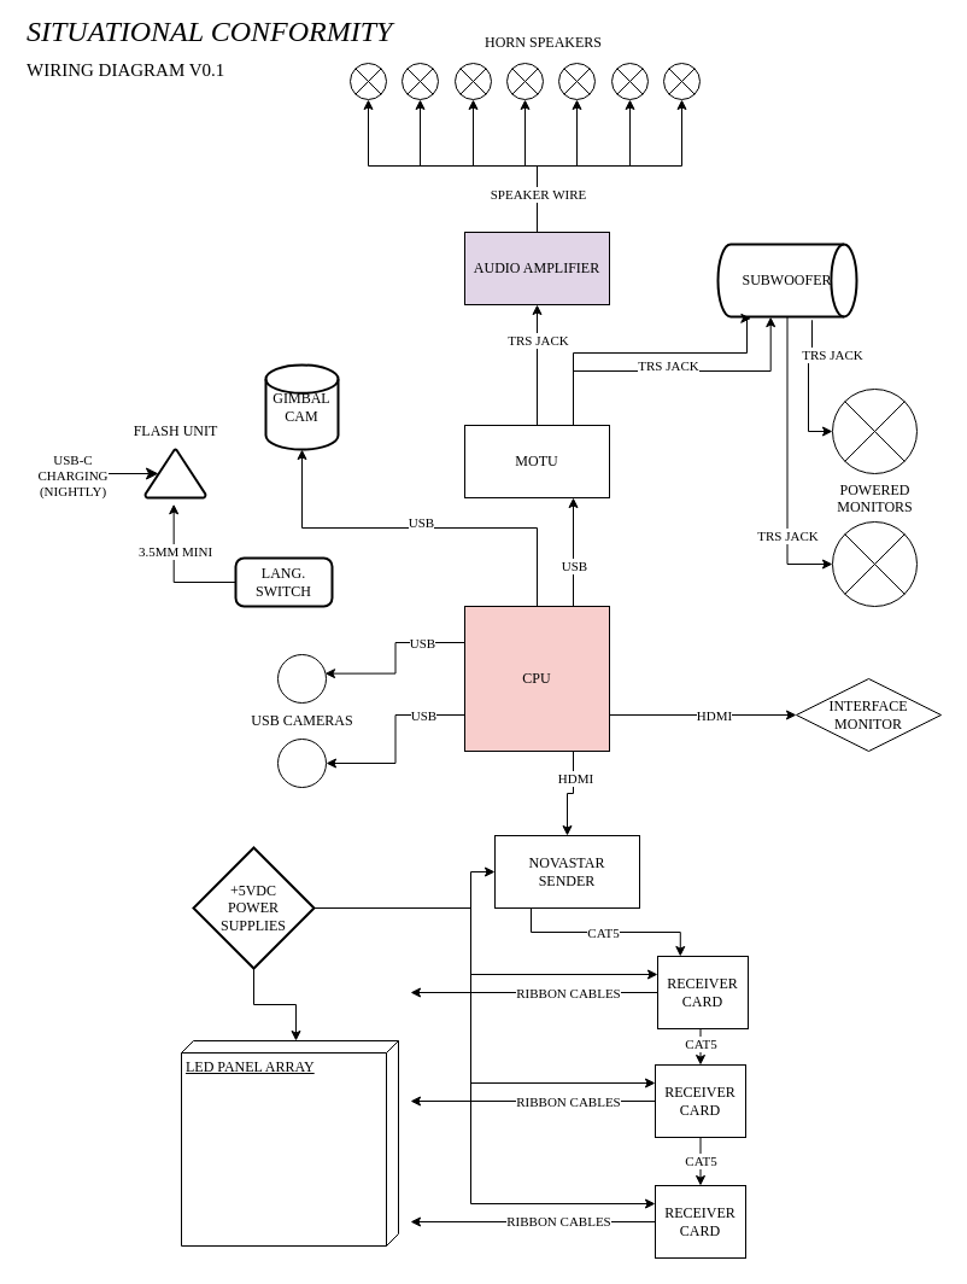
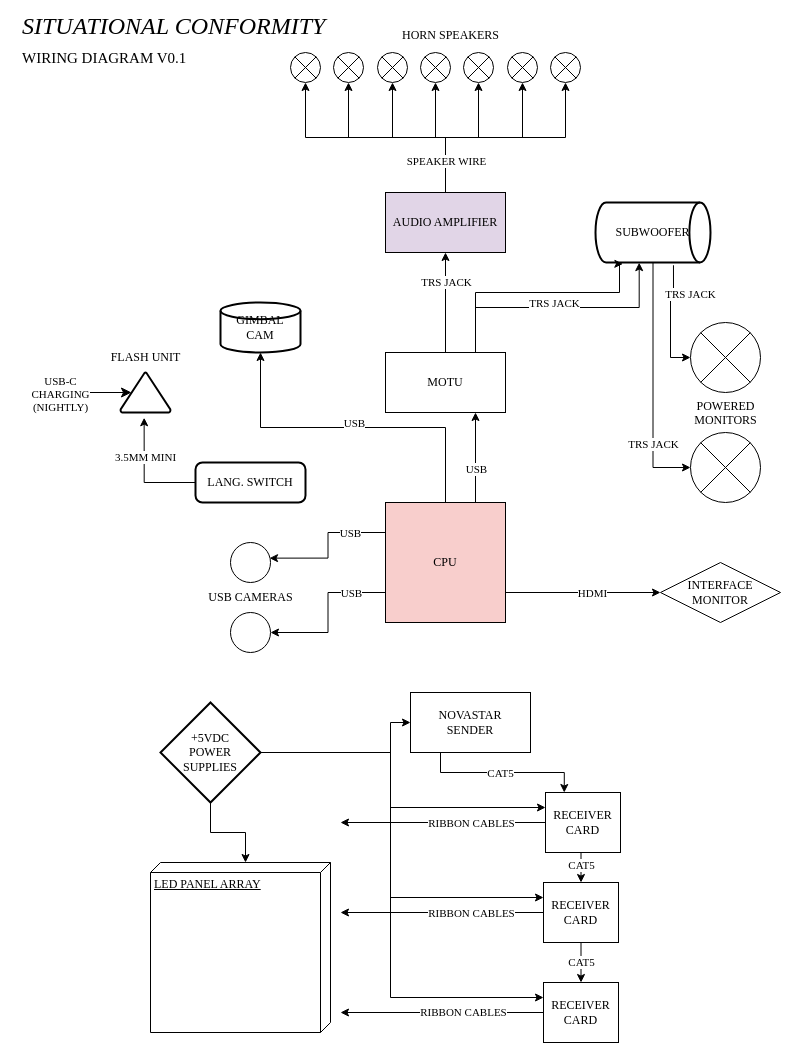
- <mxCell id="77" value="&lt;div&gt;GIMBAL&lt;/div&gt;&lt;div&gt;CAM&lt;/div&gt;" style="strokeWidth=2;html=1;shape=mxgraph.flowchart.database;whiteSpace=wrap;fontFamily=Lucida Console;" vertex="1" parent="1"><mxGeometry x="220" y="302" width="60" height="70" as="geometry" /></mxCell>
+ <mxCell id="77" value="&lt;div&gt;GIMBAL&lt;/div&gt;&lt;div&gt;CAM&lt;/div&gt;" style="strokeWidth=2;html=1;shape=mxgraph.flowchart.database;whiteSpace=wrap;fontFamily=Lucida Console;" vertex="1" parent="1"><mxGeometry x="220" y="302" width="80" height="50" as="geometry" /></mxCell>
- <mxCell id="72" value="LANG. SWITCH" style="rounded=1;whiteSpace=wrap;html=1;absoluteArcSize=1;arcSize=14;strokeWidth=2;fontFamily=Lucida Console;" parent="1" vertex="1"><mxGeometry x="195" y="462" width="80" height="40" as="geometry" /></mxCell>
+ <mxCell id="72" value="LANG. SWITCH" style="rounded=1;whiteSpace=wrap;html=1;absoluteArcSize=1;arcSize=14;strokeWidth=2;fontFamily=Lucida Console;" parent="1" vertex="1"><mxGeometry x="195" y="462" width="110" height="40" as="geometry" /></mxCell>
- <mxCell id="6" style="edgeStyle=orthogonalEdgeStyle;rounded=0;orthogonalLoop=1;jettySize=auto;html=1;exitX=0.75;exitY=1;exitDx=0;exitDy=0;entryX=0.5;entryY=0;entryDx=0;entryDy=0;fontFamily=Lucida Console;" parent="1" source="8" target="39" edge="1"><mxGeometry relative="1" as="geometry" /></mxCell>
- <mxCell id="7" value="HDMI" style="edgeLabel;html=1;align=center;verticalAlign=middle;resizable=0;points=[];fontFamily=Lucida Console;" parent="6" vertex="1" connectable="0"><mxGeometry x="-0.422" y="1" relative="1" as="geometry"><mxPoint as="offset" /></mxGeometry></mxCell>
